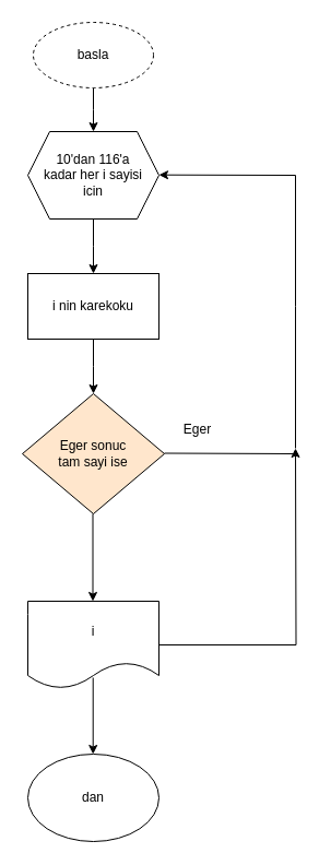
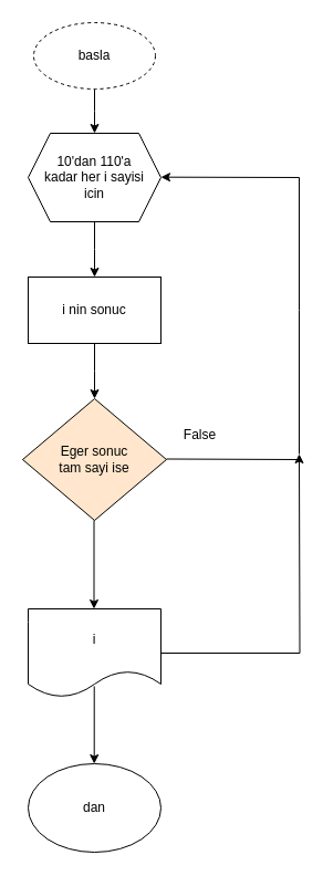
- <mxCell id="5" value="&lt;div&gt;10'dan 116'a&lt;/div&gt;&lt;div&gt;kadar her i sayisi&lt;/div&gt;&lt;div&gt;icin&lt;br&gt;&lt;/div&gt;" style="shape=hexagon;perimeter=hexagonPerimeter2;whiteSpace=wrap;html=1;fixedSize=1;" vertex="1" parent="1"><mxGeometry x="25" y="120" width="120" height="80" as="geometry" /></mxCell>
+ <mxCell id="5" value="&lt;div&gt;10'dan 110'a&lt;/div&gt;&lt;div&gt;kadar her i sayisi&lt;/div&gt;&lt;div&gt;icin&lt;br&gt;&lt;/div&gt;" style="shape=hexagon;perimeter=hexagonPerimeter2;whiteSpace=wrap;html=1;fixedSize=1;" vertex="1" parent="1"><mxGeometry x="25" y="120" width="120" height="80" as="geometry" /></mxCell>
- <mxCell id="7" value="i nin karekoku" style="rounded=0;whiteSpace=wrap;html=1;" vertex="1" parent="1"><mxGeometry x="25" y="250" width="120" height="60" as="geometry" /></mxCell>
+ <mxCell id="7" value="i nin sonuc" style="rounded=0;whiteSpace=wrap;html=1;" vertex="1" parent="1"><mxGeometry x="25" y="250" width="120" height="60" as="geometry" /></mxCell>
- <mxCell id="13" value="Eger" style="text;html=1;align=center;verticalAlign=middle;resizable=0;points=[];autosize=1;strokeColor=none;fillColor=none;" vertex="1" parent="1"><mxGeometry x="155" y="378" width="50" height="30" as="geometry" /></mxCell>
+ <mxCell id="13" value="False" style="text;html=1;align=center;verticalAlign=middle;resizable=0;points=[];autosize=1;strokeColor=none;fillColor=none;" vertex="1" parent="1"><mxGeometry x="155" y="378" width="50" height="30" as="geometry" /></mxCell>
